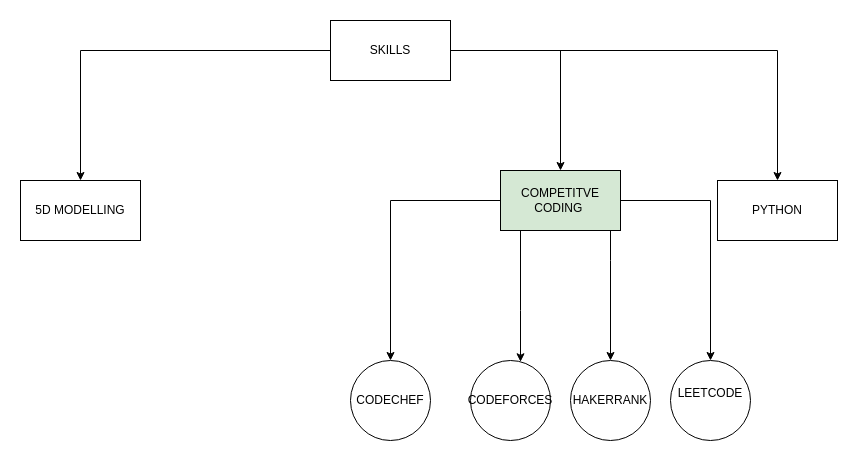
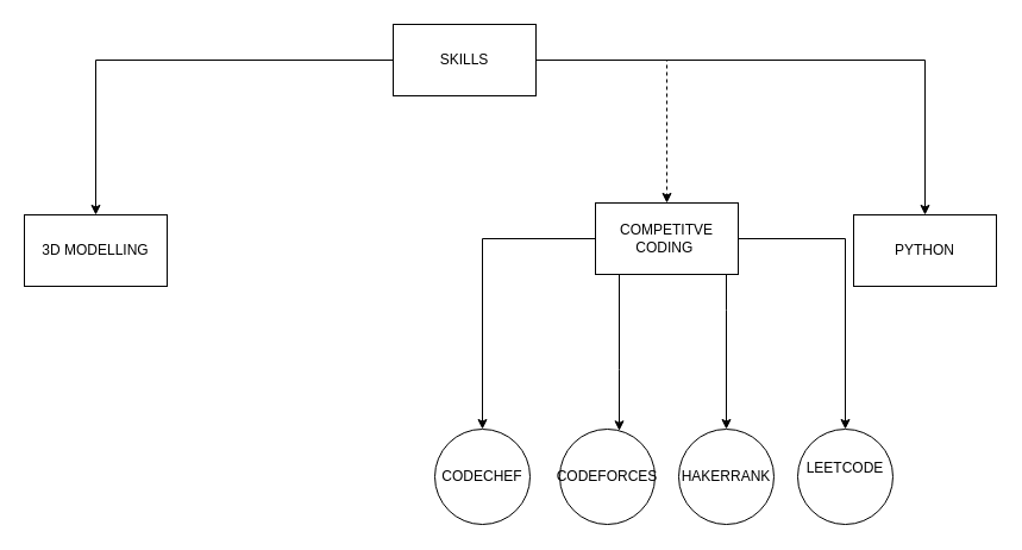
- <mxCell id="2" value="" style="edgeStyle=orthogonalEdgeStyle;rounded=0;orthogonalLoop=1;jettySize=auto;html=1;" edge="1" parent="1" source="5" target="10"><mxGeometry relative="1" as="geometry" /></mxCell>
+ <mxCell id="2" value="" style="edgeStyle=orthogonalEdgeStyle;rounded=0;orthogonalLoop=1;jettySize=auto;html=1;dashed=1;" edge="1" parent="1" source="5" target="10"><mxGeometry relative="1" as="geometry" /></mxCell>
- <mxCell id="10" value="COMPETITVE CODING&amp;nbsp;" style="rounded=0;whiteSpace=wrap;html=1;fillColor=#d5e8d4;" vertex="1" parent="1"><mxGeometry x="500" y="170" width="120" height="60" as="geometry" /></mxCell>
+ <mxCell id="10" value="COMPETITVE CODING&amp;nbsp;" style="rounded=0;whiteSpace=wrap;html=1;" vertex="1" parent="1"><mxGeometry x="500" y="170" width="120" height="60" as="geometry" /></mxCell>
- <mxCell id="12" value="5D MODELLING" style="rounded=0;whiteSpace=wrap;html=1;" vertex="1" parent="1"><mxGeometry x="20" y="180" width="120" height="60" as="geometry" /></mxCell>
+ <mxCell id="12" value="3D MODELLING" style="rounded=0;whiteSpace=wrap;html=1;" vertex="1" parent="1"><mxGeometry x="20" y="180" width="120" height="60" as="geometry" /></mxCell>
- <mxCell id="13" value="CODECHEF" style="ellipse;whiteSpace=wrap;html=1;rounded=0;" vertex="1" parent="1"><mxGeometry x="350" y="360" width="80" height="80" as="geometry" /></mxCell>
+ <mxCell id="13" value="CODECHEF" style="ellipse;whiteSpace=wrap;html=1;rounded=0;" vertex="1" parent="1"><mxGeometry x="365" y="360" width="80" height="80" as="geometry" /></mxCell>
